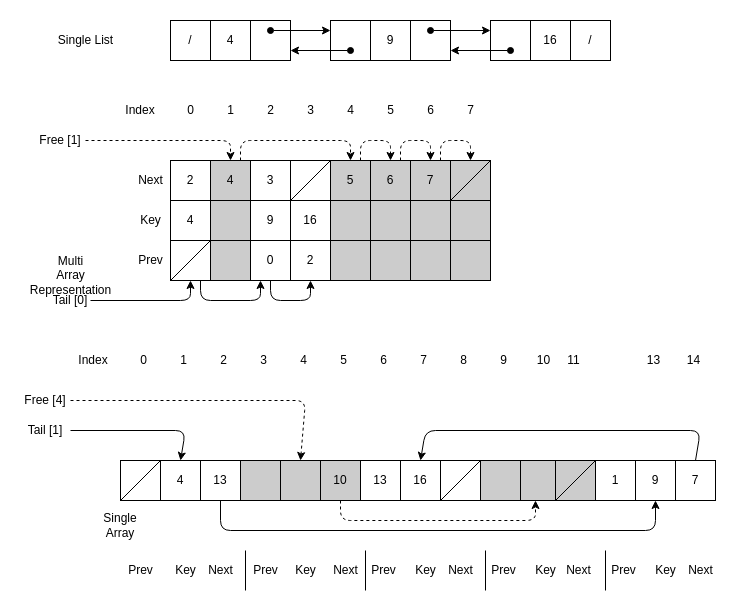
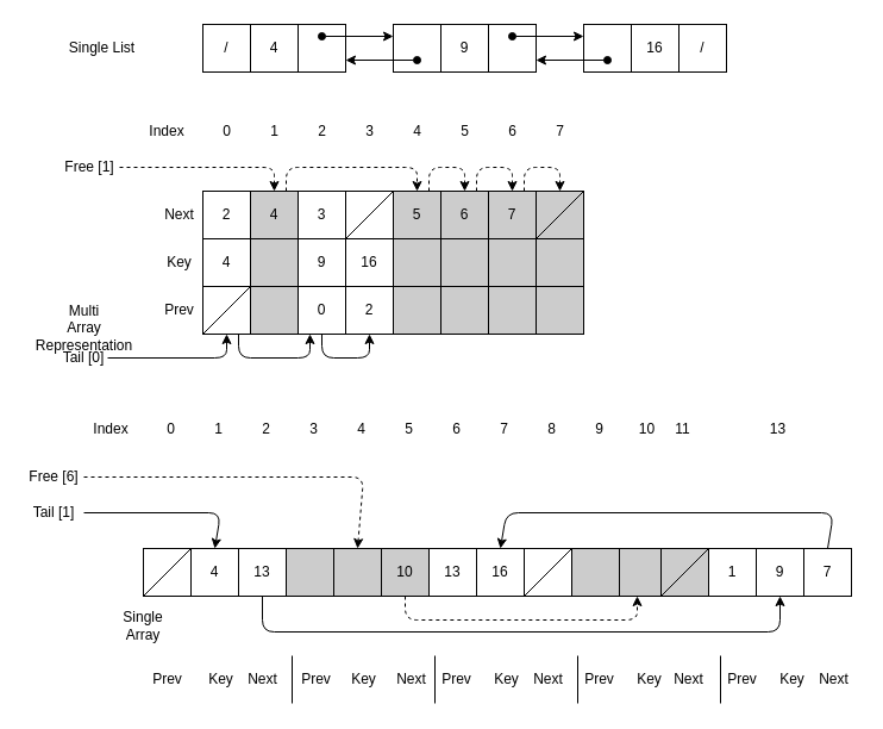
- <mxCell id="118" value="Free [1]" style="text;html=1;strokeColor=none;fillColor=none;align=center;verticalAlign=middle;whiteSpace=wrap;rounded=0;" parent="1" vertex="1"><mxGeometry x="35" y="130" width="50" height="20" as="geometry" /></mxCell>
+ <mxCell id="118" value="Free [1]" style="text;html=1;strokeColor=none;fillColor=none;align=center;verticalAlign=middle;whiteSpace=wrap;rounded=0;" parent="1" vertex="1"><mxGeometry x="50" y="130" width="50" height="20" as="geometry" /></mxCell>
- <mxCell id="104" value="14" style="text;html=1;align=center;verticalAlign=middle;resizable=0;points=[];autosize=1;" parent="1" vertex="1"><mxGeometry x="677.5" y="350" width="30" height="20" as="geometry" /></mxCell>
- <mxCell id="126" value="Free [4]" style="text;html=1;strokeColor=none;fillColor=none;align=center;verticalAlign=middle;whiteSpace=wrap;rounded=0;" parent="1" vertex="1"><mxGeometry x="20" y="390" width="50" height="20" as="geometry" /></mxCell>
+ <mxCell id="126" value="Free [6]" style="text;html=1;strokeColor=none;fillColor=none;align=center;verticalAlign=middle;whiteSpace=wrap;rounded=0;" parent="1" vertex="1"><mxGeometry x="20" y="390" width="50" height="20" as="geometry" /></mxCell>
